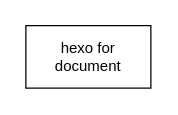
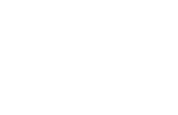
- <mxCell id="2" value="hexo for document" style="rounded=0;whiteSpace=wrap;html=1;" vertex="1" parent="1"><mxGeometry x="20" y="20" width="100" height="50" as="geometry" /></mxCell>
